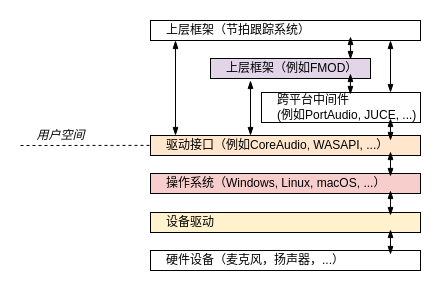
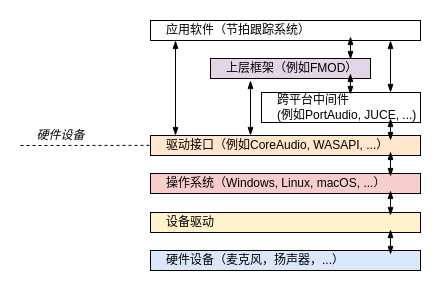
- <mxCell id="2" value="上层框架（节拍跟踪系统）" style="rounded=0;whiteSpace=wrap;html=1;align=left;spacingLeft=14;" parent="1" vertex="1"><mxGeometry x="150" y="20" width="270" height="20" as="geometry" /></mxCell>
+ <mxCell id="2" value="应用软件（节拍跟踪系统）" style="rounded=0;whiteSpace=wrap;html=1;align=left;spacingLeft=14;" parent="1" vertex="1"><mxGeometry x="150" y="20" width="270" height="20" as="geometry" /></mxCell>
- <mxCell id="19" value="&lt;i&gt;用户空间&lt;/i&gt;" style="text;html=1;align=center;verticalAlign=middle;resizable=0;points=[];autosize=1;strokeColor=none;fillColor=none;fontColor=default;" parent="1" vertex="1"><mxGeometry x="31" y="126" width="58" height="18" as="geometry" /></mxCell>
+ <mxCell id="19" value="&lt;i&gt;硬件设备&lt;/i&gt;" style="text;html=1;align=center;verticalAlign=middle;resizable=0;points=[];autosize=1;strokeColor=none;fillColor=none;fontColor=default;" parent="1" vertex="1"><mxGeometry x="31" y="126" width="58" height="18" as="geometry" /></mxCell>
- <mxCell id="8" value="硬件设备（麦克风，扬声器，...）" style="rounded=0;whiteSpace=wrap;html=1;align=left;spacingLeft=14;" parent="1" vertex="1"><mxGeometry x="150" y="250" width="270" height="20" as="geometry" /></mxCell>
+ <mxCell id="8" value="硬件设备（麦克风，扬声器，...）" style="rounded=0;whiteSpace=wrap;html=1;align=left;spacingLeft=14;fillColor=#dae8fc;" parent="1" vertex="1"><mxGeometry x="150" y="250" width="270" height="20" as="geometry" /></mxCell>
